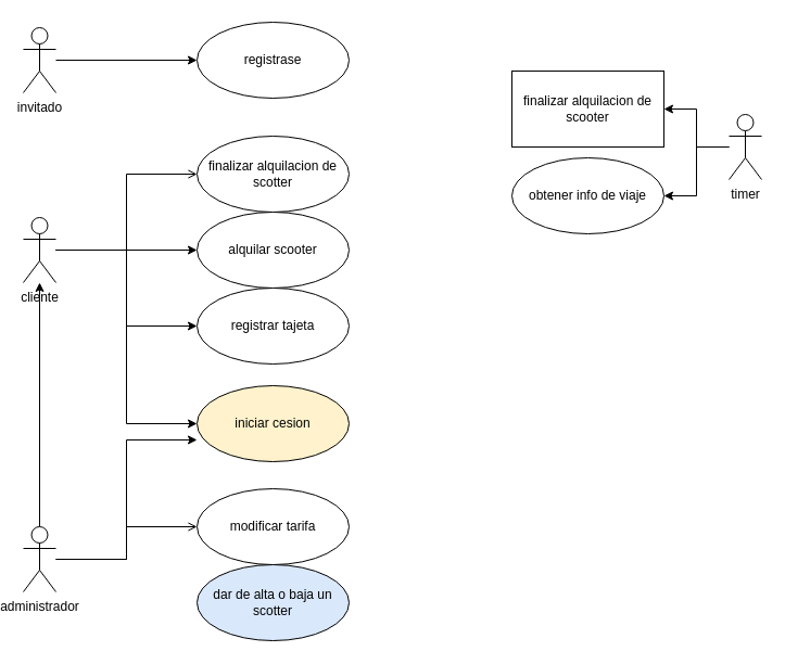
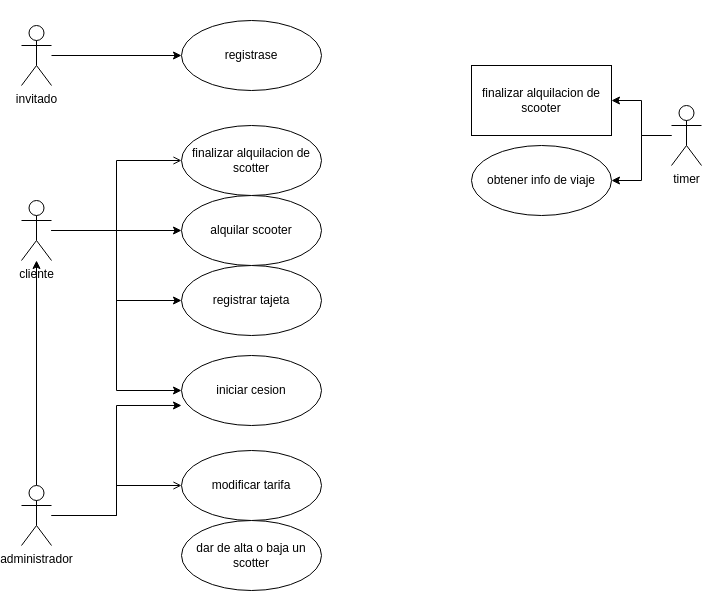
- <mxCell id="14" value="iniciar cesion" style="ellipse;whiteSpace=wrap;html=1;fillColor=#fff2cc;" vertex="1" parent="1"><mxGeometry x="180" y="355" width="140" height="70" as="geometry" /></mxCell>
+ <mxCell id="14" value="iniciar cesion" style="ellipse;whiteSpace=wrap;html=1;" vertex="1" parent="1"><mxGeometry x="180" y="355" width="140" height="70" as="geometry" /></mxCell>
- <mxCell id="23" value="dar de alta o baja un scotter" style="ellipse;whiteSpace=wrap;html=1;fillColor=#dae8fc;" vertex="1" parent="1"><mxGeometry x="180" y="520" width="140" height="70" as="geometry" /></mxCell>
+ <mxCell id="23" value="dar de alta o baja un scotter" style="ellipse;whiteSpace=wrap;html=1;" vertex="1" parent="1"><mxGeometry x="180" y="520" width="140" height="70" as="geometry" /></mxCell>
